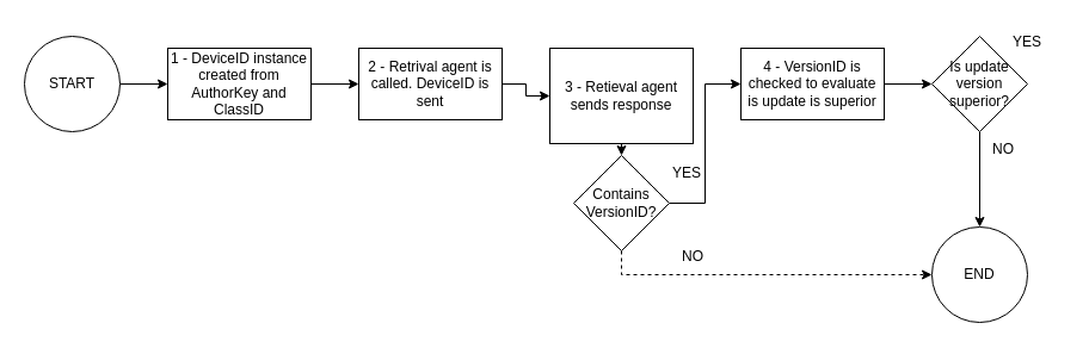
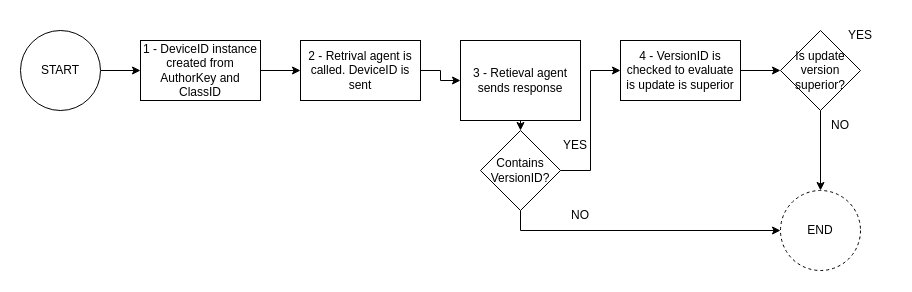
- <mxCell id="11" style="edgeStyle=orthogonalEdgeStyle;rounded=0;orthogonalLoop=1;jettySize=auto;html=1;exitX=0.5;exitY=1;exitDx=0;exitDy=0;entryX=0;entryY=0.5;entryDx=0;entryDy=0;dashed=1;" edge="1" parent="1" source="12" target="17"><mxGeometry relative="1" as="geometry" /></mxCell>
+ <mxCell id="11" style="edgeStyle=orthogonalEdgeStyle;rounded=0;orthogonalLoop=1;jettySize=auto;html=1;exitX=0.5;exitY=1;exitDx=0;exitDy=0;entryX=0;entryY=0.5;entryDx=0;entryDy=0;" edge="1" parent="1" source="12" target="17"><mxGeometry relative="1" as="geometry" /></mxCell>
- <mxCell id="17" value="END" style="ellipse;whiteSpace=wrap;html=1;aspect=fixed;" vertex="1" parent="1"><mxGeometry x="780" y="190" width="80" height="80" as="geometry" /></mxCell>
+ <mxCell id="17" value="END" style="ellipse;whiteSpace=wrap;html=1;aspect=fixed;dashed=1;" vertex="1" parent="1"><mxGeometry x="780" y="190" width="80" height="80" as="geometry" /></mxCell>
